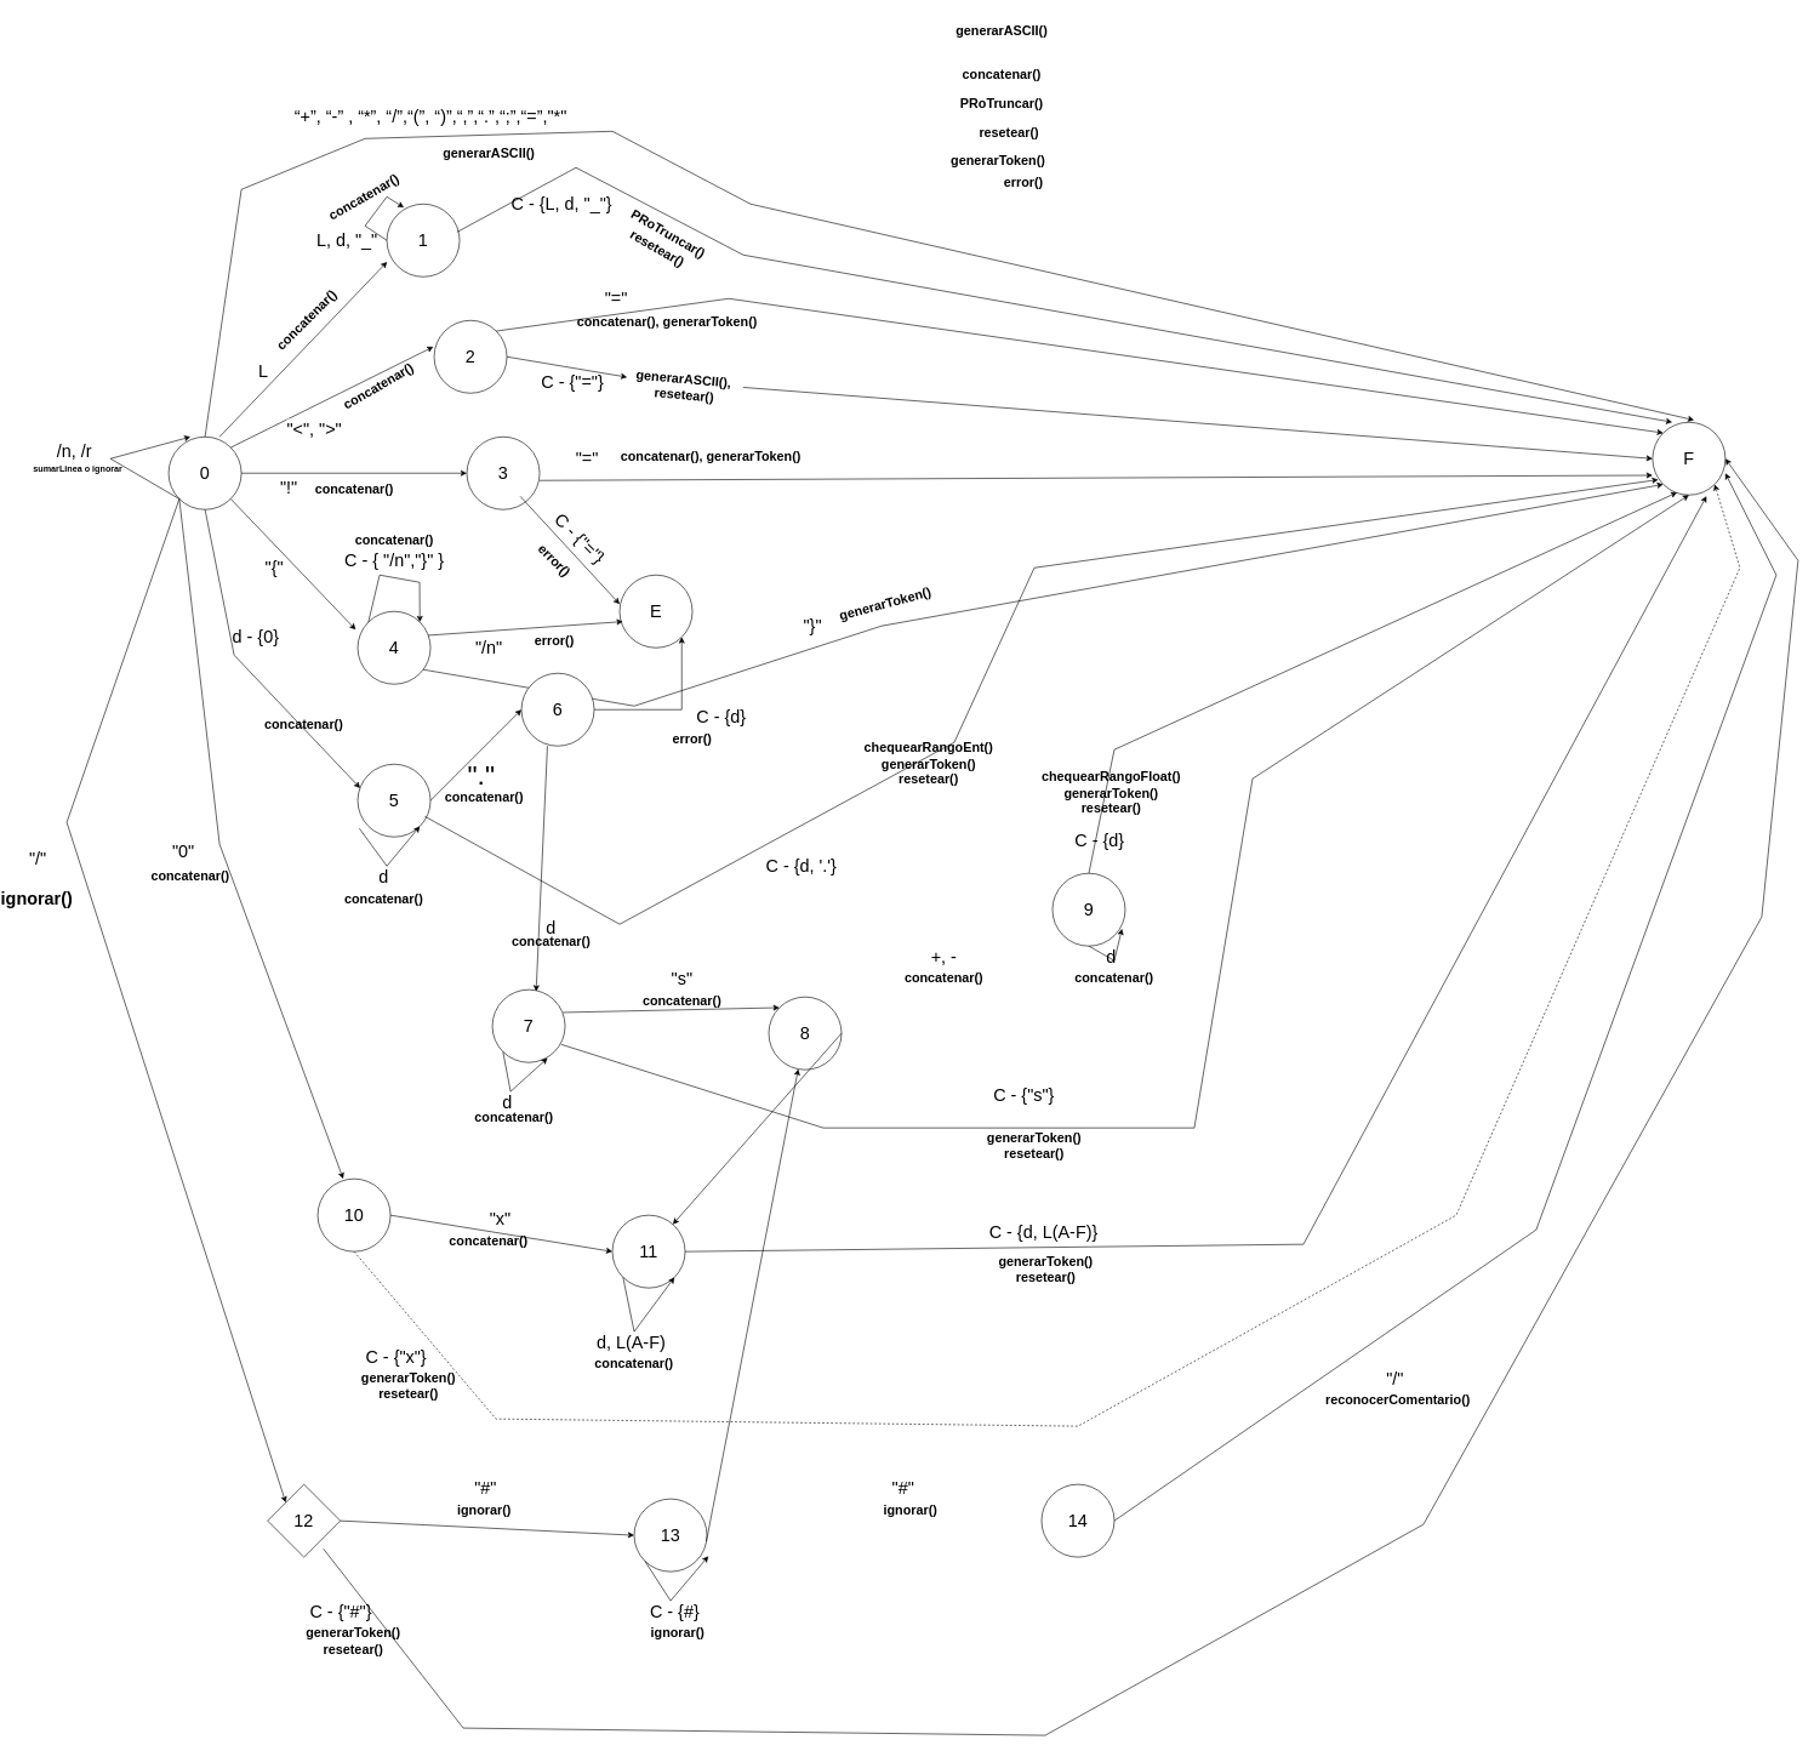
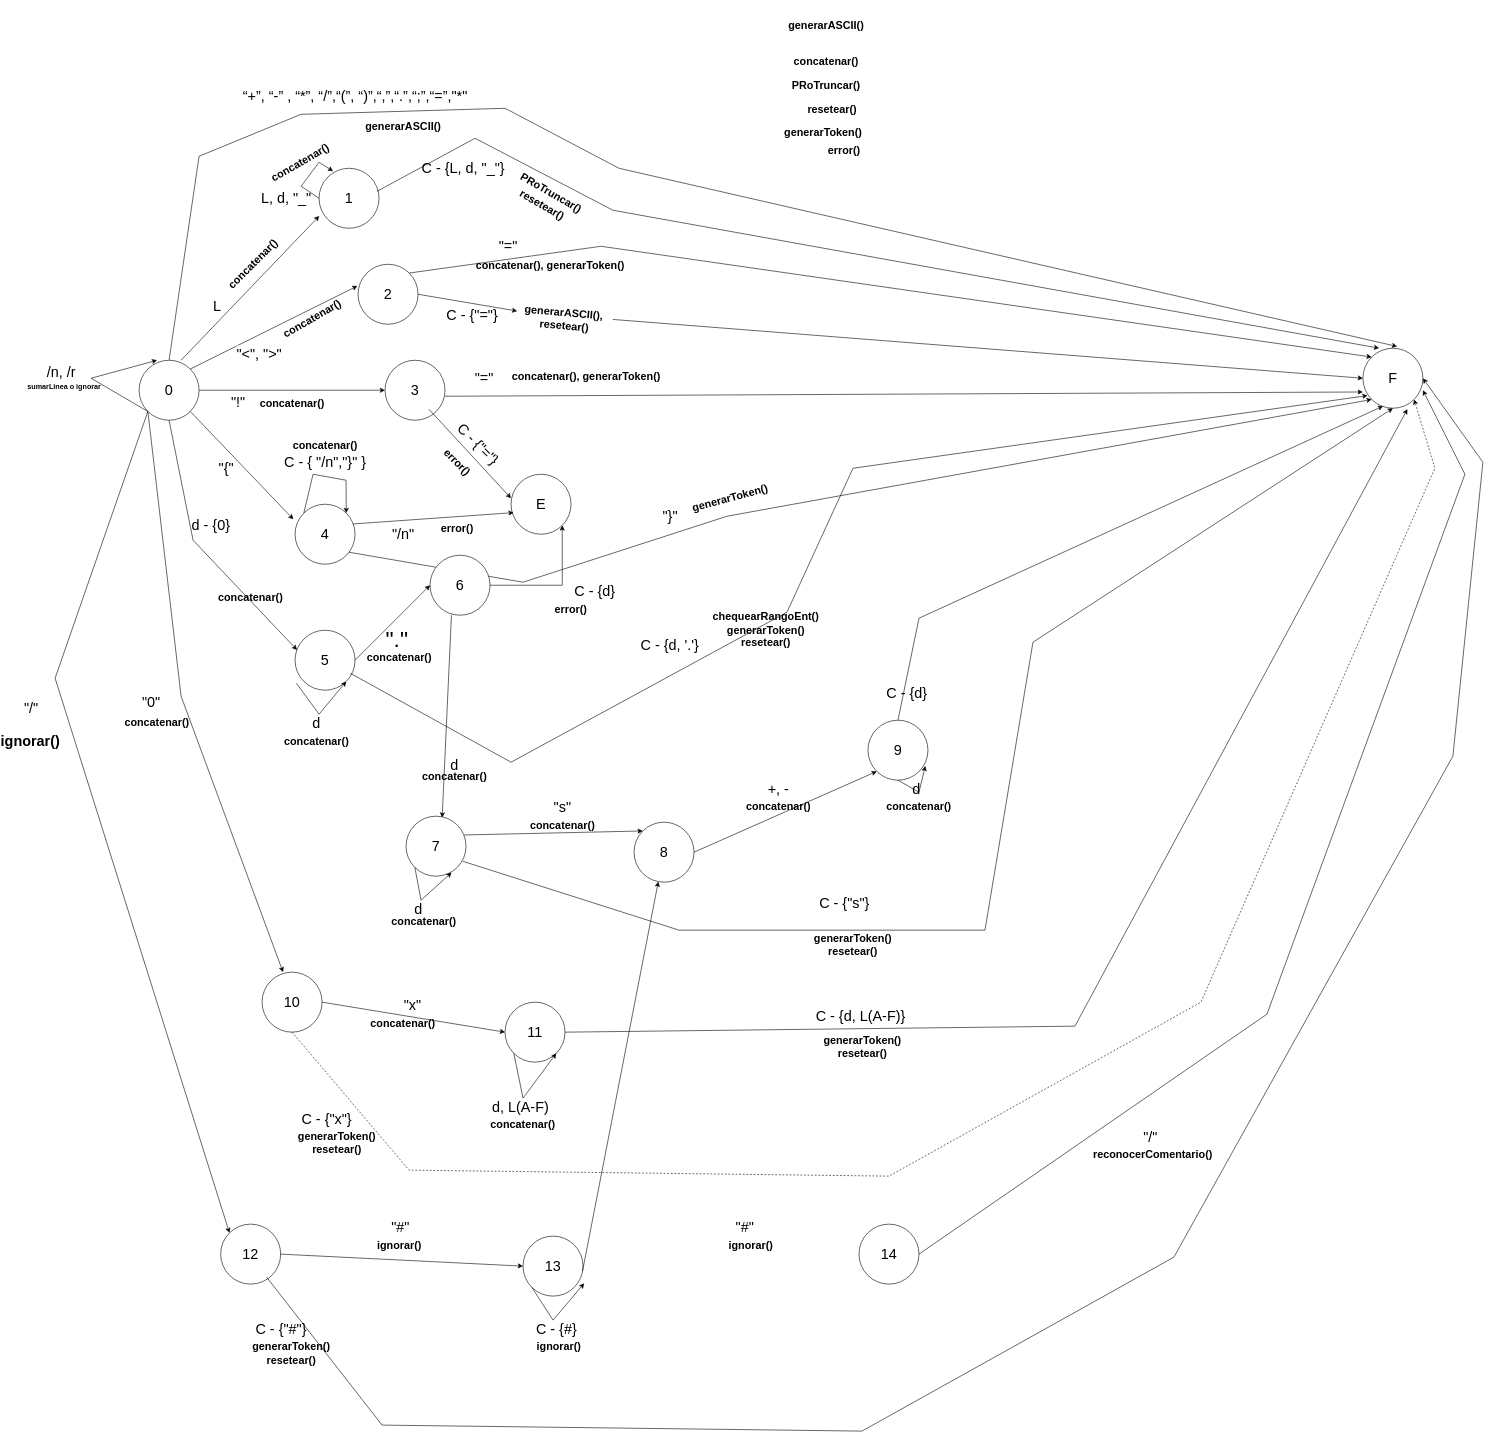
- <mxCell id="69" value="&lt;div style=&quot;font-size: 18px;&quot;&gt;&lt;font style=&quot;font-size: 18px;&quot;&gt;&lt;b style=&quot;&quot;&gt;chequearRangoFloat()&lt;/b&gt;&lt;/font&gt;&lt;/div&gt;&lt;font style=&quot;font-size: 18px;&quot;&gt;&lt;b&gt;generarToken()&lt;/b&gt;&lt;/font&gt;&lt;div style=&quot;font-size: 18px;&quot;&gt;&lt;font style=&quot;font-size: 18px;&quot;&gt;&lt;b style=&quot;&quot;&gt;resetear()&lt;/b&gt;&lt;/font&gt;&lt;/div&gt;" style="text;html=1;align=center;verticalAlign=middle;whiteSpace=wrap;rounded=0;" parent="1" vertex="1"><mxGeometry x="1497" y="1075" width="60" height="30" as="geometry" /></mxCell>
- <mxCell id="68" value="&lt;font style=&quot;font-size: 24px;&quot;&gt;C - {d, '.'}&lt;/font&gt;" style="text;html=1;align=center;verticalAlign=middle;whiteSpace=wrap;rounded=0;" parent="1" vertex="1"><mxGeometry x="1041" y="1175" width="120" height="30" as="geometry" /></mxCell>
+ <mxCell id="68" value="&lt;font style=&quot;font-size: 24px;&quot;&gt;C - {d, '.'}&lt;/font&gt;" style="text;html=1;align=center;verticalAlign=middle;whiteSpace=wrap;rounded=0;" parent="1" vertex="1"><mxGeometry x="1056" y="1060" width="120" height="30" as="geometry" /></mxCell>
- <mxCell id="83" value="" style="endArrow=classic;html=1;rounded=0;exitX=1;exitY=0.5;exitDx=0;exitDy=0;" parent="1" source="73" target="96" edge="1"><mxGeometry width="50" height="50" relative="1" as="geometry"><mxPoint x="1211" y="1420" as="sourcePoint" /><mxPoint x="1261" y="1370" as="targetPoint" /></mxGeometry></mxCell>
+ <mxCell id="83" value="" style="endArrow=classic;html=1;rounded=0;exitX=1;exitY=0.5;exitDx=0;exitDy=0;entryX=0;entryY=1;entryDx=0;entryDy=0;" parent="1" source="73" target="74" edge="1"><mxGeometry width="50" height="50" relative="1" as="geometry"><mxPoint x="1211" y="1420" as="sourcePoint" /><mxPoint x="1261" y="1370" as="targetPoint" /></mxGeometry></mxCell>
- <mxCell id="105" value="&lt;span style=&quot;font-size: 24px;&quot;&gt;12&lt;/span&gt;" style="rhombus;whiteSpace=wrap;html=1;aspect=fixed;" parent="1" vertex="1"><mxGeometry x="367" y="2040" width="100" height="100" as="geometry" /></mxCell>
+ <mxCell id="105" value="&lt;span style=&quot;font-size: 24px;&quot;&gt;12&lt;/span&gt;" style="ellipse;whiteSpace=wrap;html=1;aspect=fixed;" parent="1" vertex="1"><mxGeometry x="367" y="2040" width="100" height="100" as="geometry" /></mxCell>
